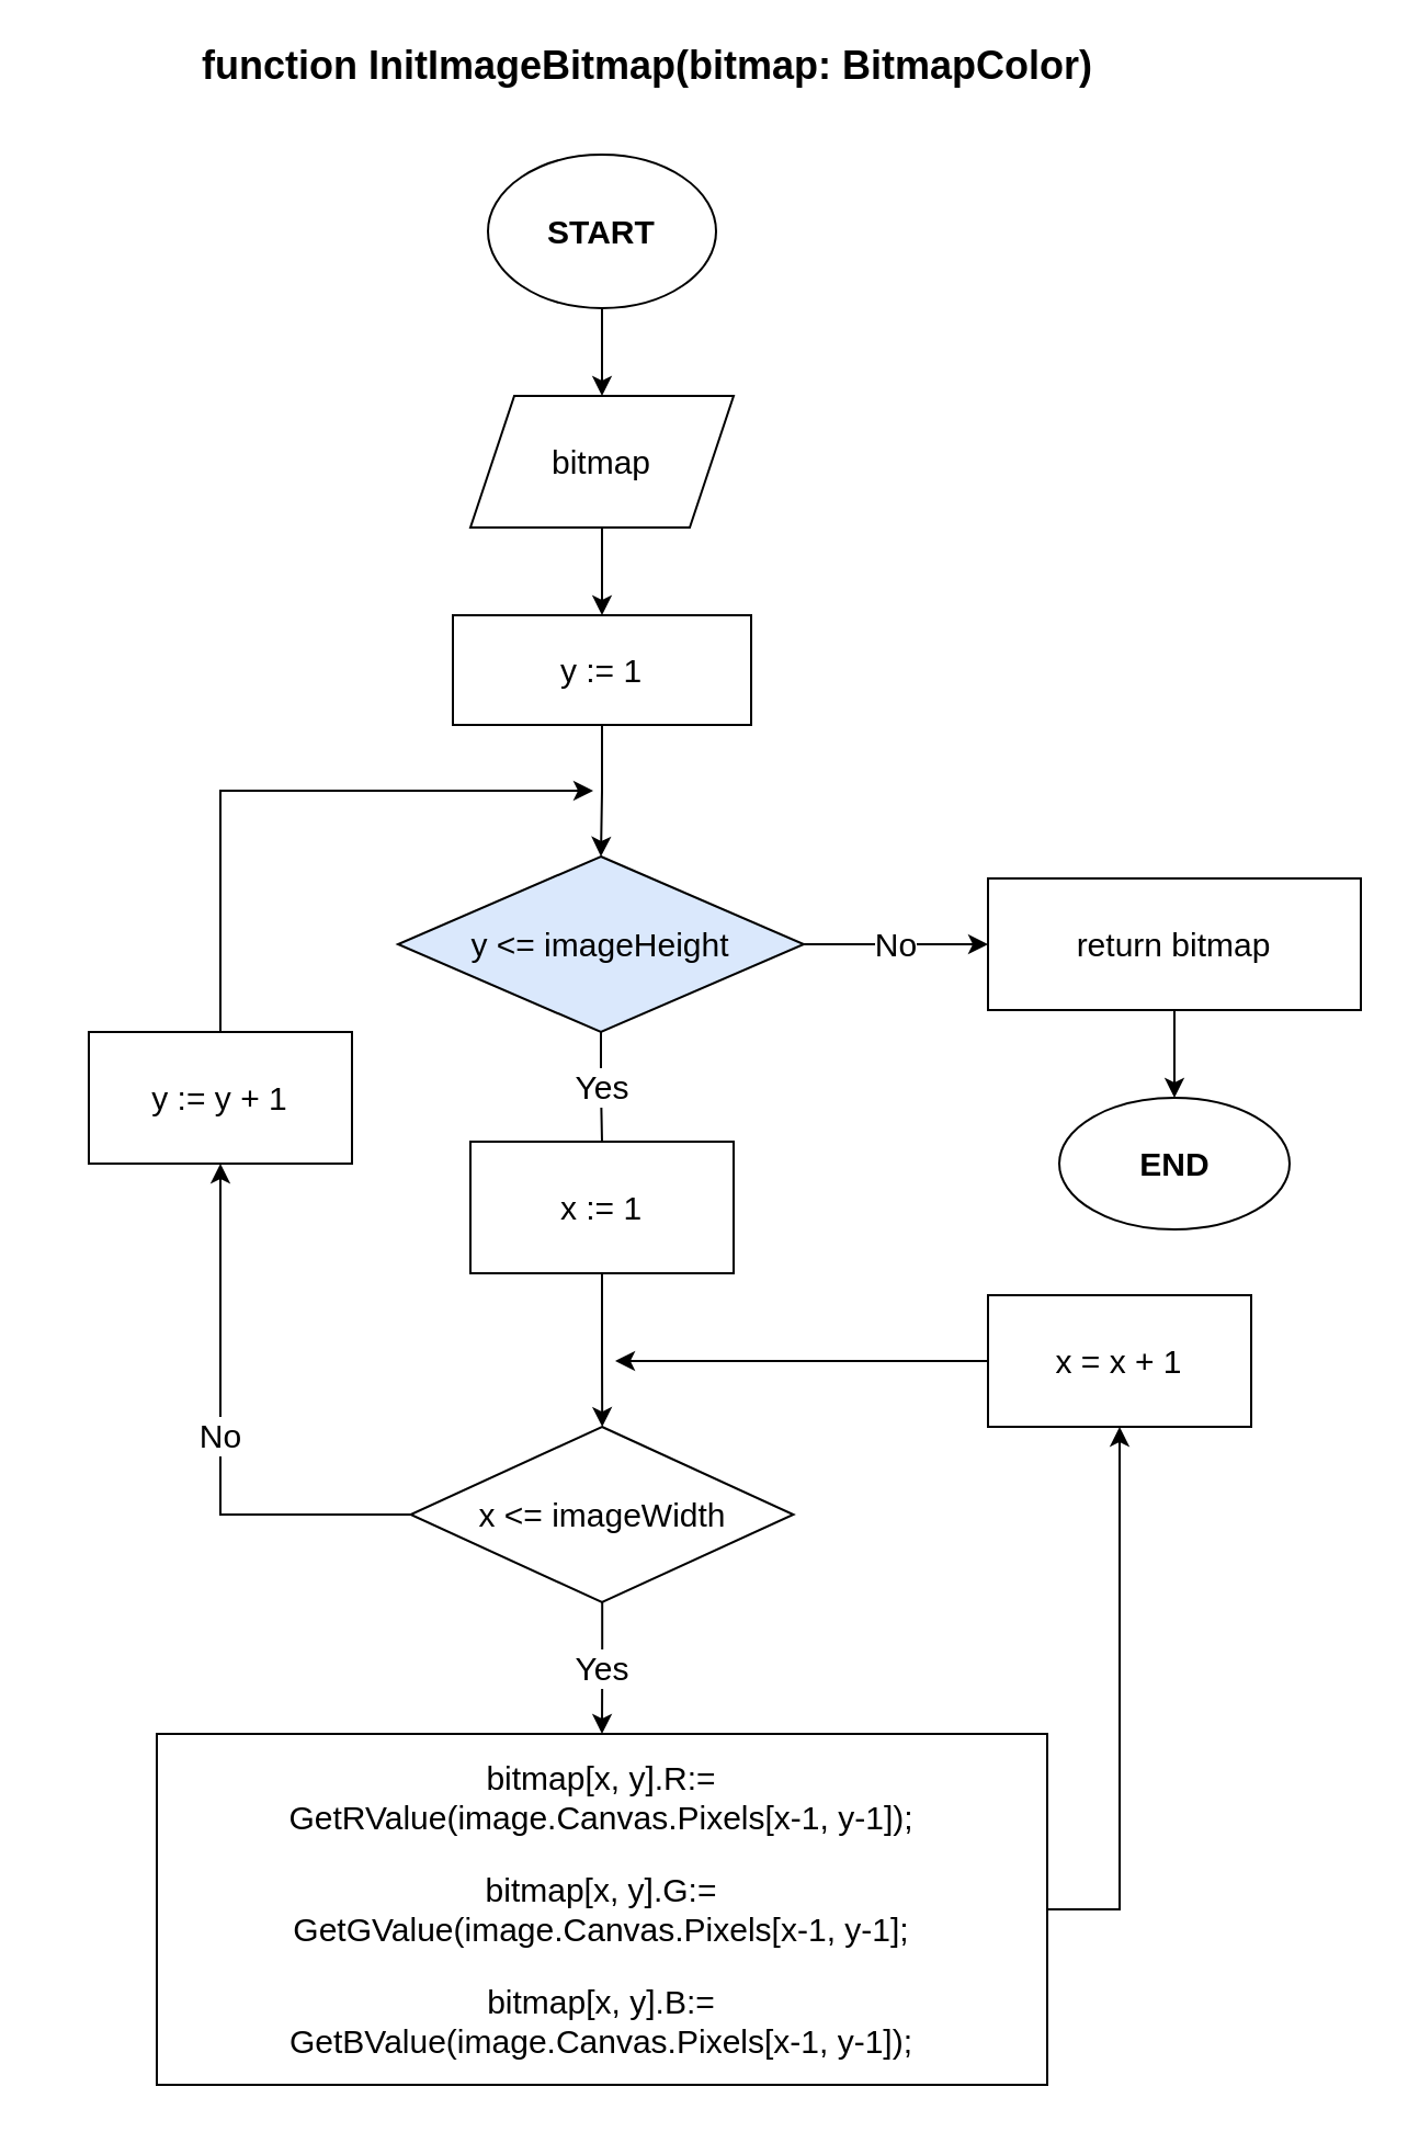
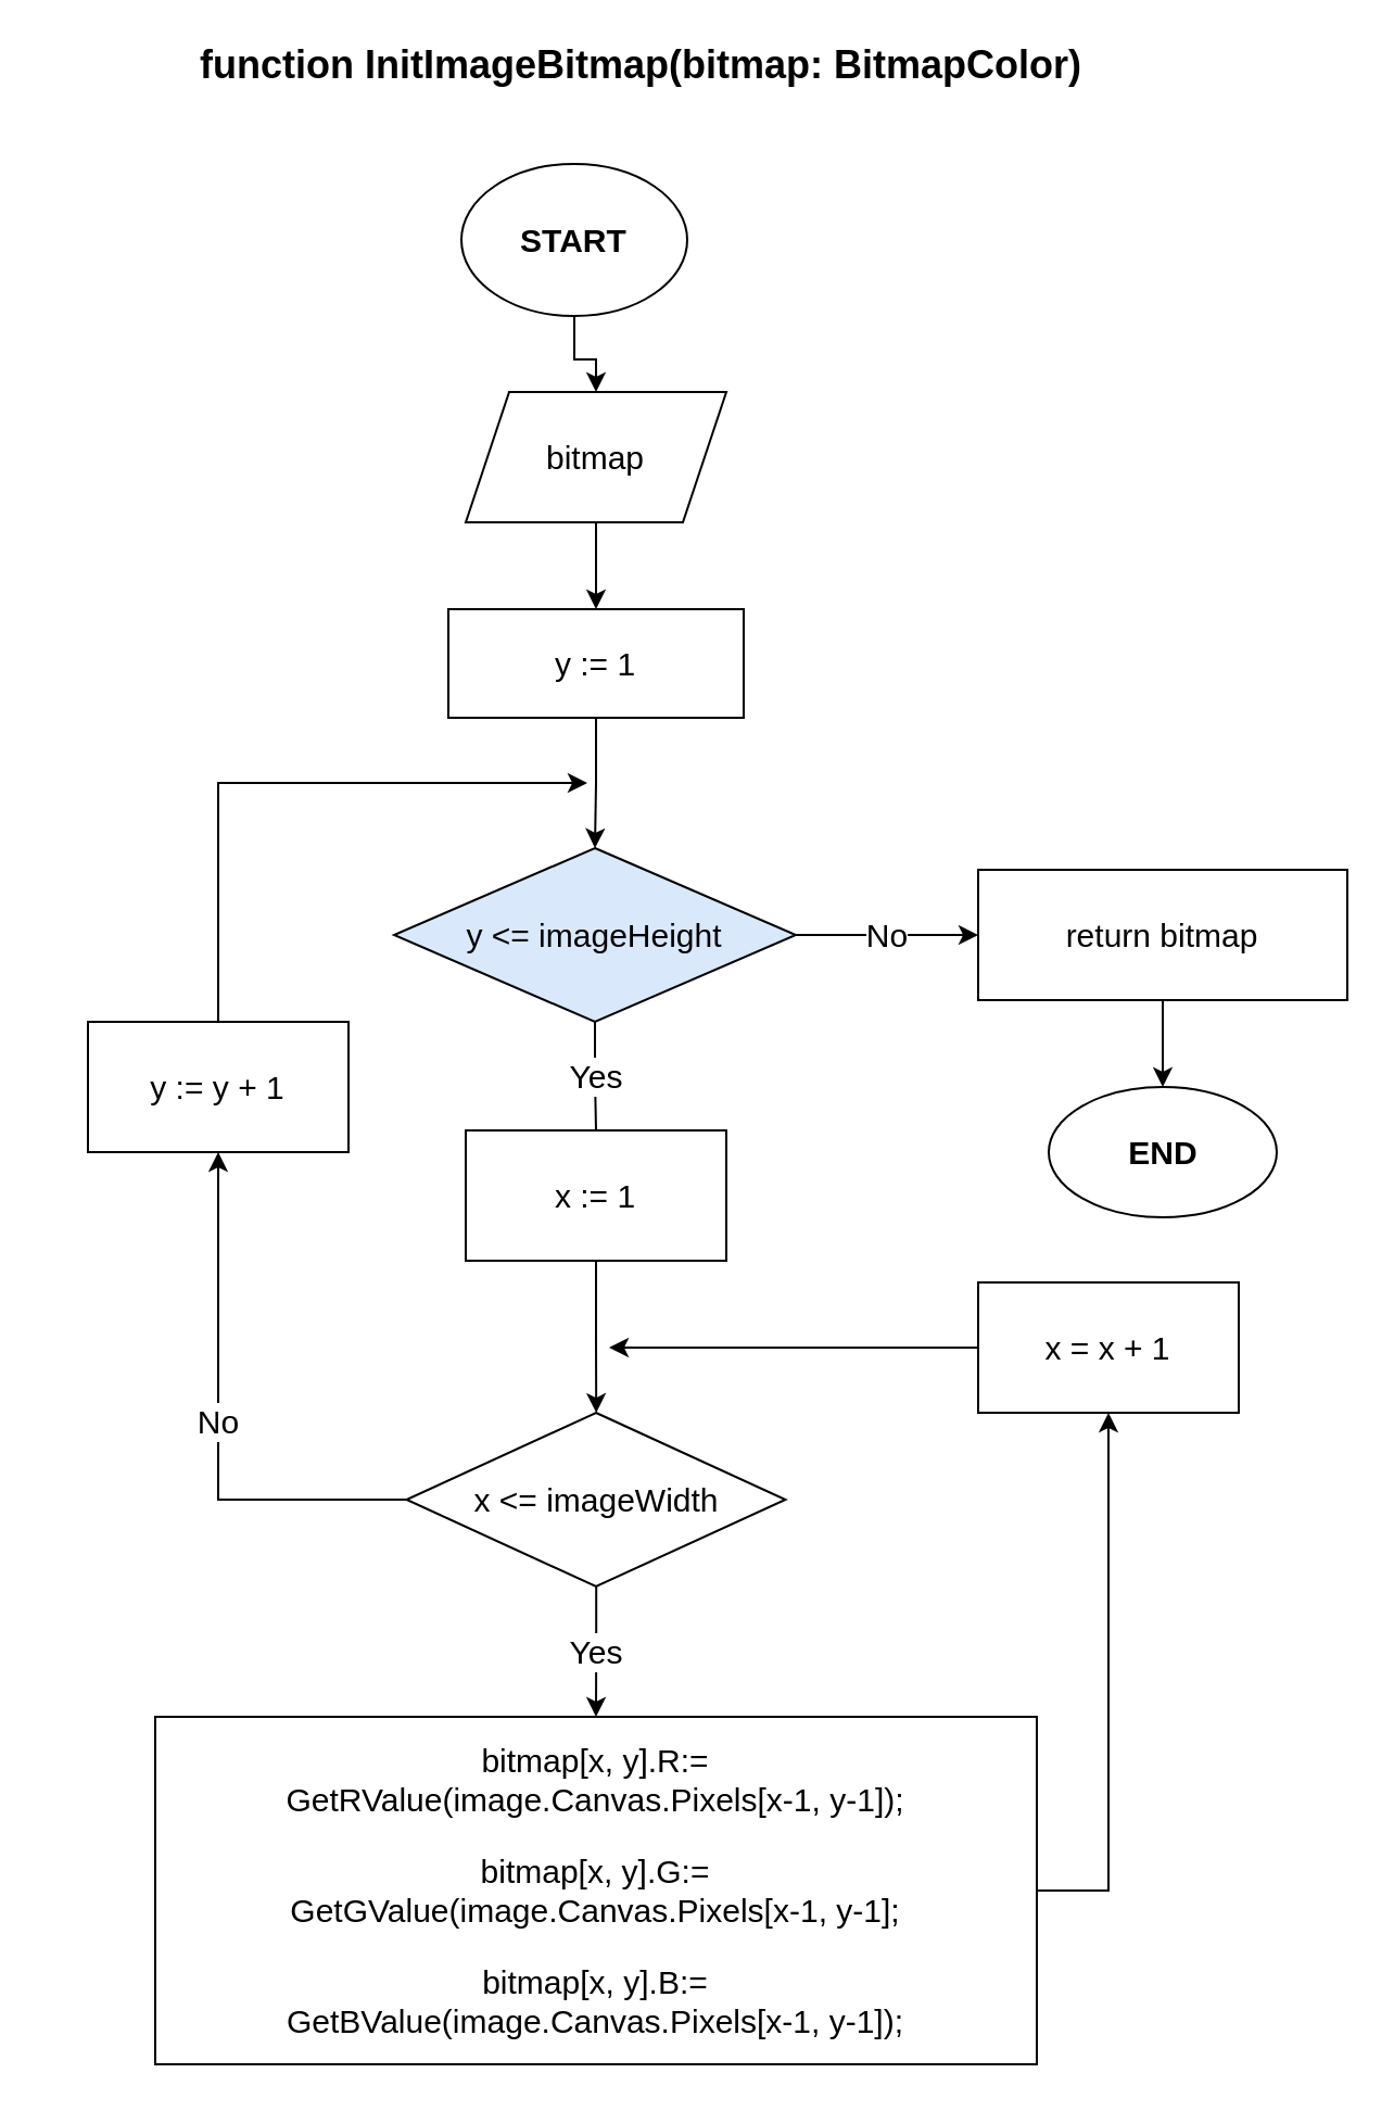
- <mxCell id="3" value="START" style="ellipse;whiteSpace=wrap;html=1;fontSize=15;fontStyle=1" parent="1" vertex="1"><mxGeometry x="222" y="70" width="104" height="70" as="geometry" /></mxCell>
+ <mxCell id="3" value="START" style="ellipse;whiteSpace=wrap;html=1;fontSize=15;fontStyle=1" parent="1" vertex="1"><mxGeometry x="212" y="75" width="104" height="70" as="geometry" /></mxCell>
